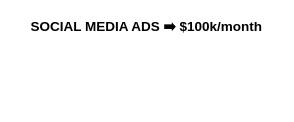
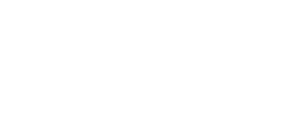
- <mxCell id="2" value="&lt;b&gt;&lt;font style=&quot;font-size: 18px;&quot;&gt;SOCIAL MEDIA ADS ➡️ $100k/month&lt;/font&gt;&lt;/b&gt;" style="text;html=1;strokeColor=none;fillColor=none;align=center;verticalAlign=middle;whiteSpace=wrap;rounded=0;" vertex="1" parent="1"><mxGeometry x="20" y="20" width="350" height="30" as="geometry" /></mxCell>
